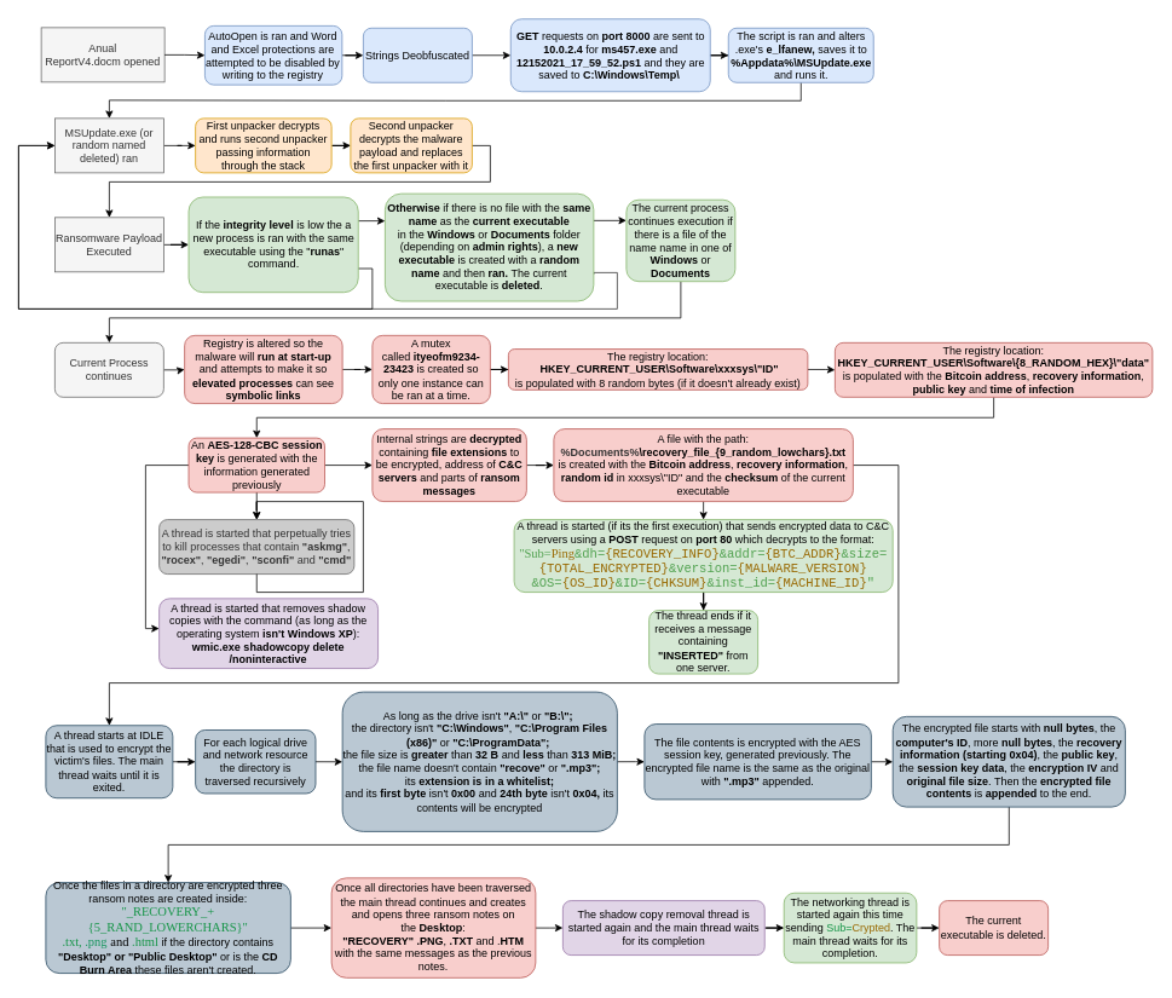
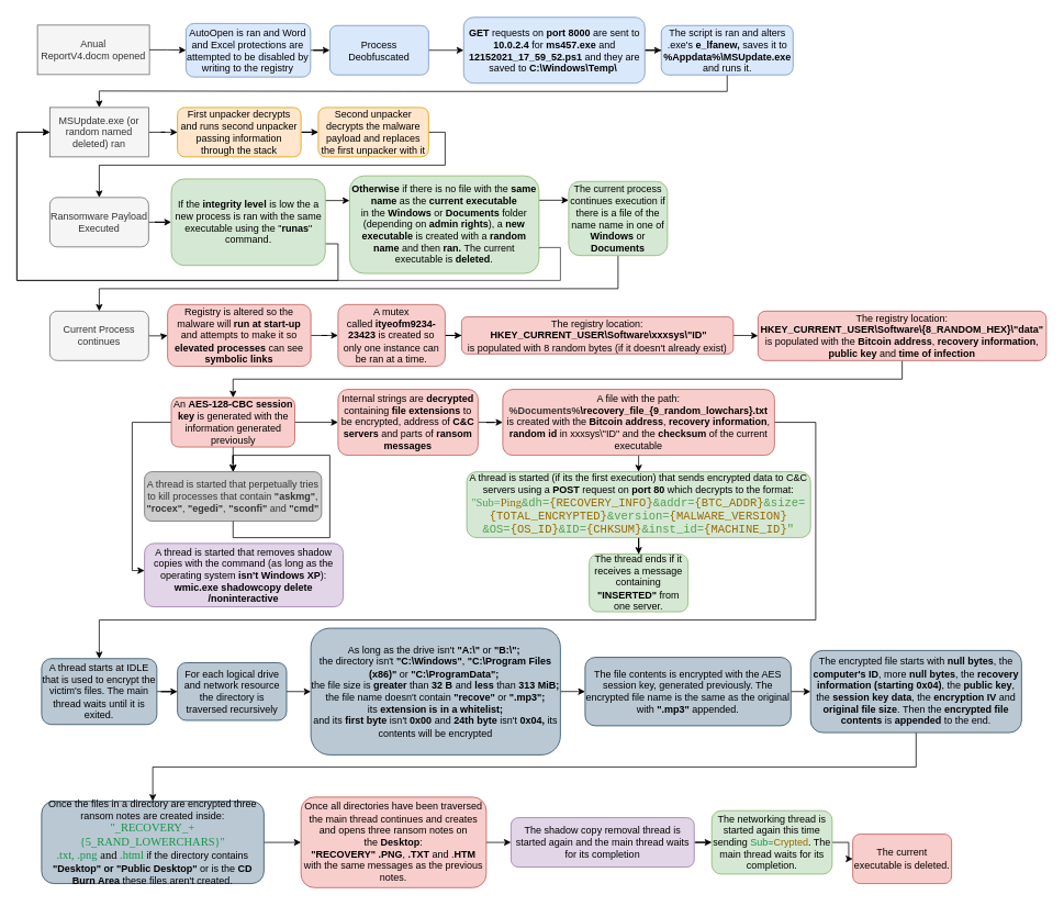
- <mxCell id="5" value="Strings Deobfuscated" style="rounded=1;whiteSpace=wrap;html=1;fillColor=#dae8fc;strokeColor=#6c8ebf;" vertex="1" parent="1"><mxGeometry x="400" y="30.5" width="120" height="60" as="geometry" /></mxCell>
+ <mxCell id="5" value="Process Deobfuscated" style="rounded=1;whiteSpace=wrap;html=1;fillColor=#dae8fc;strokeColor=#6c8ebf;" vertex="1" parent="1"><mxGeometry x="400" y="30.5" width="120" height="60" as="geometry" /></mxCell>
- <mxCell id="17" value="Ransomware Payload Executed" style="rounded=0;whiteSpace=wrap;html=1;fillColor=#f5f5f5;fontColor=#333333;strokeColor=#666666;" vertex="1" parent="1"><mxGeometry x="60" y="239.28" width="120" height="60" as="geometry" /></mxCell>
+ <mxCell id="17" value="Ransomware Payload Executed" style="whiteSpace=wrap;html=1;fillColor=#f5f5f5;fontColor=#333333;strokeColor=#666666;rounded=1;" vertex="1" parent="1"><mxGeometry x="60" y="239.28" width="120" height="60" as="geometry" /></mxCell>
- <mxCell id="65" value="The current executable is deleted." style="rounded=1;whiteSpace=wrap;html=1;fillColor=#f8cecc;strokeColor=#b85450;" vertex="1" parent="1"><mxGeometry x="1035" y="992.278" width="120" height="60" as="geometry" /></mxCell>
+ <mxCell id="65" value="The current executable is deleted." style="rounded=1;whiteSpace=wrap;html=1;fillColor=#f8cecc;strokeColor=#b85450;" vertex="1" parent="1"><mxGeometry x="1035" y="1012.278" width="120" height="60" as="geometry" /></mxCell>
